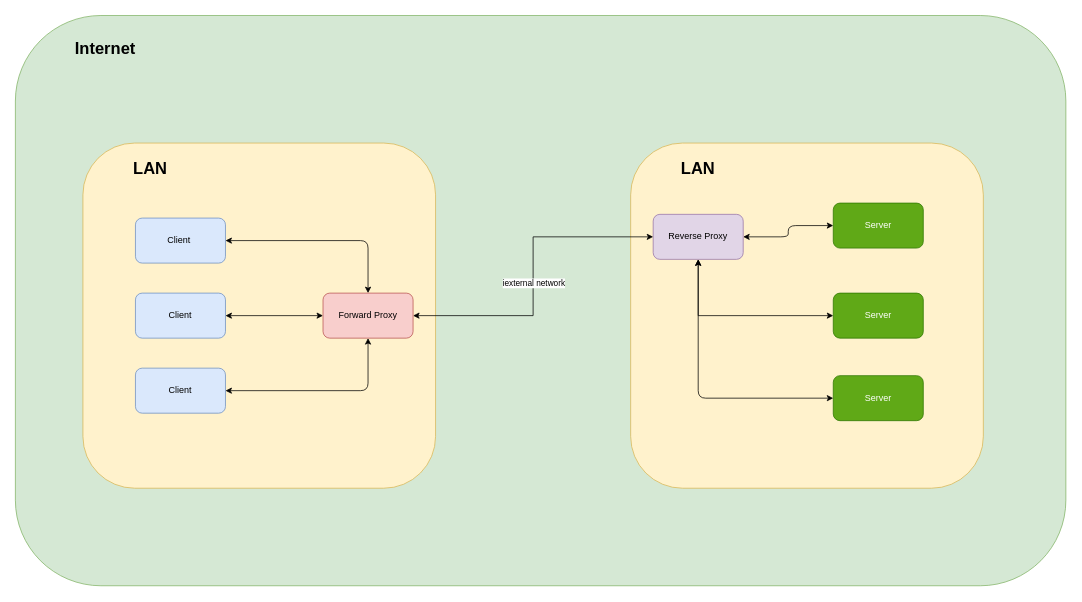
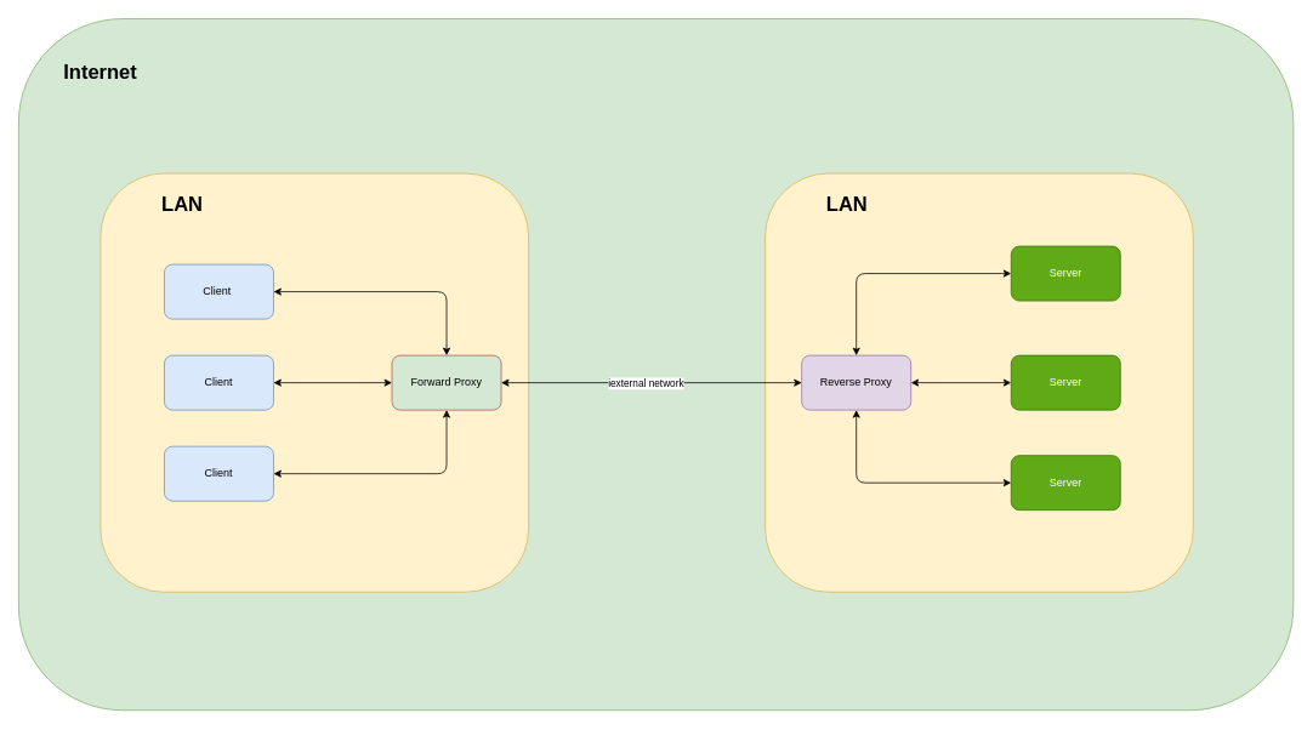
- <mxCell id="12" value="Internet" style="text;strokeColor=none;align=center;fillColor=none;html=1;verticalAlign=middle;whiteSpace=wrap;rounded=0;fontStyle=1;fontSize=22;" vertex="1" parent="1"><mxGeometry x="110" y="50" width="60" height="30" as="geometry" /></mxCell>
+ <mxCell id="12" value="Internet" style="text;strokeColor=none;align=center;fillColor=none;html=1;verticalAlign=middle;whiteSpace=wrap;rounded=0;fontStyle=1;fontSize=22;" vertex="1" parent="1"><mxGeometry x="80" y="65" width="60" height="30" as="geometry" /></mxCell>
- <mxCell id="15" value="Reverse Proxy" style="rounded=1;whiteSpace=wrap;html=1;fillColor=#e1d5e7;strokeColor=#9673a6;" vertex="1" parent="1"><mxGeometry x="870" y="285" width="120" height="60" as="geometry" /></mxCell>
+ <mxCell id="15" value="Reverse Proxy" style="rounded=1;whiteSpace=wrap;html=1;fillColor=#e1d5e7;strokeColor=#9673a6;" vertex="1" parent="1"><mxGeometry x="880" y="390" width="120" height="60" as="geometry" /></mxCell>
- <mxCell id="10" value="Forward Proxy" style="rounded=1;whiteSpace=wrap;html=1;fillColor=#f8cecc;strokeColor=#b85450;" vertex="1" parent="1"><mxGeometry x="430" y="390" width="120" height="60" as="geometry" /></mxCell>
+ <mxCell id="10" value="Forward Proxy" style="rounded=1;whiteSpace=wrap;html=1;fillColor=#d5e8d4;strokeColor=#b85450;" vertex="1" parent="1"><mxGeometry x="430" y="390" width="120" height="60" as="geometry" /></mxCell>
